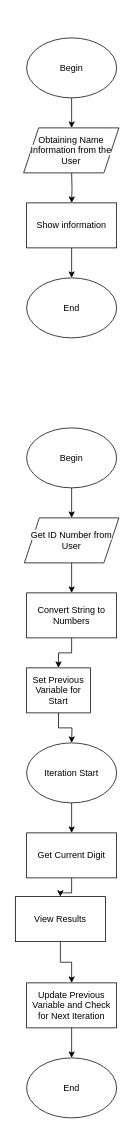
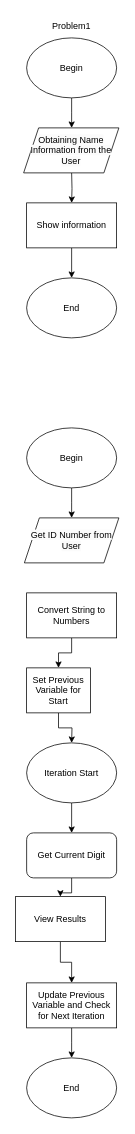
+ <mxCell id="8" value="Problem1" style="text;html=1;strokeColor=none;fillColor=none;align=center;verticalAlign=middle;whiteSpace=wrap;rounded=0;" parent="1" vertex="1"><mxGeometry x="65" y="20" width="60" height="30" as="geometry" /></mxCell>
- <mxCell id="11" value="" style="edgeStyle=orthogonalEdgeStyle;rounded=0;orthogonalLoop=1;jettySize=auto;html=1;" edge="1" parent="1" source="12" target="15"><mxGeometry relative="1" as="geometry" /></mxCell>
- <mxCell id="21" value="Get Current Digit" style="whiteSpace=wrap;html=1;" vertex="1" parent="1"><mxGeometry x="35" y="1110" width="120" height="60" as="geometry" /></mxCell>
+ <mxCell id="21" value="Get Current Digit" style="whiteSpace=wrap;html=1;rounded=1;" vertex="1" parent="1"><mxGeometry x="35" y="1110" width="120" height="60" as="geometry" /></mxCell>
